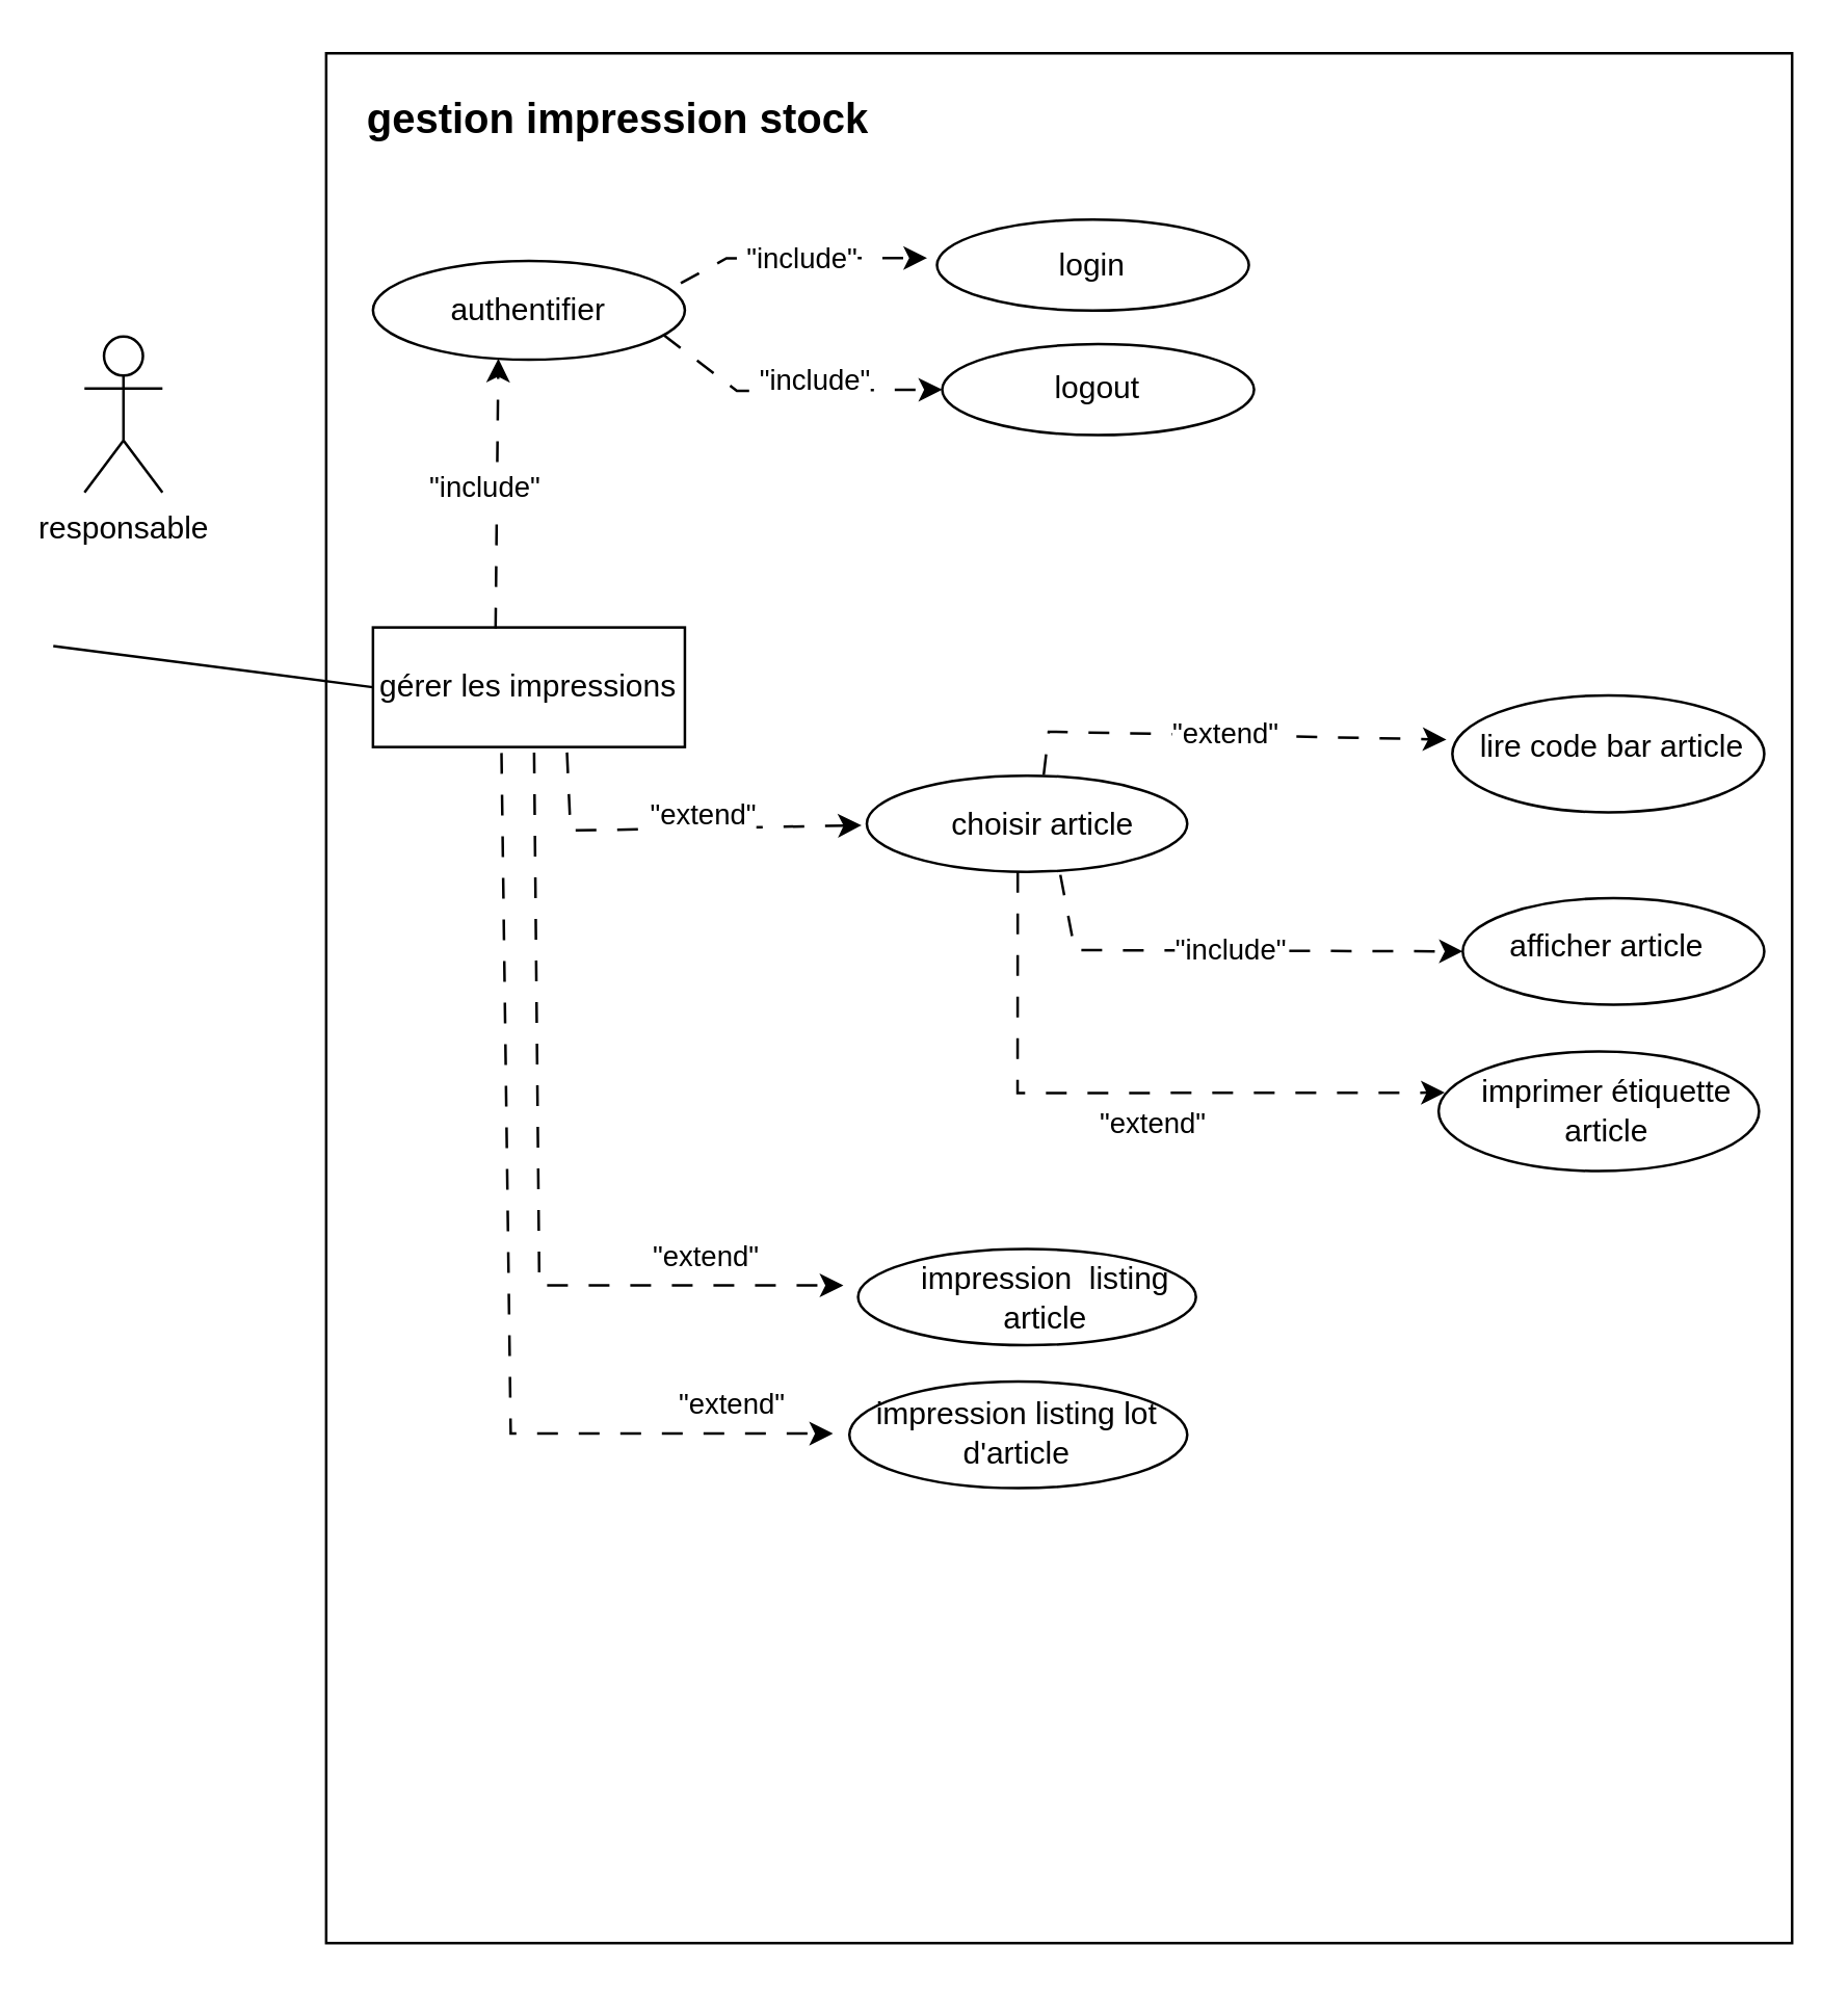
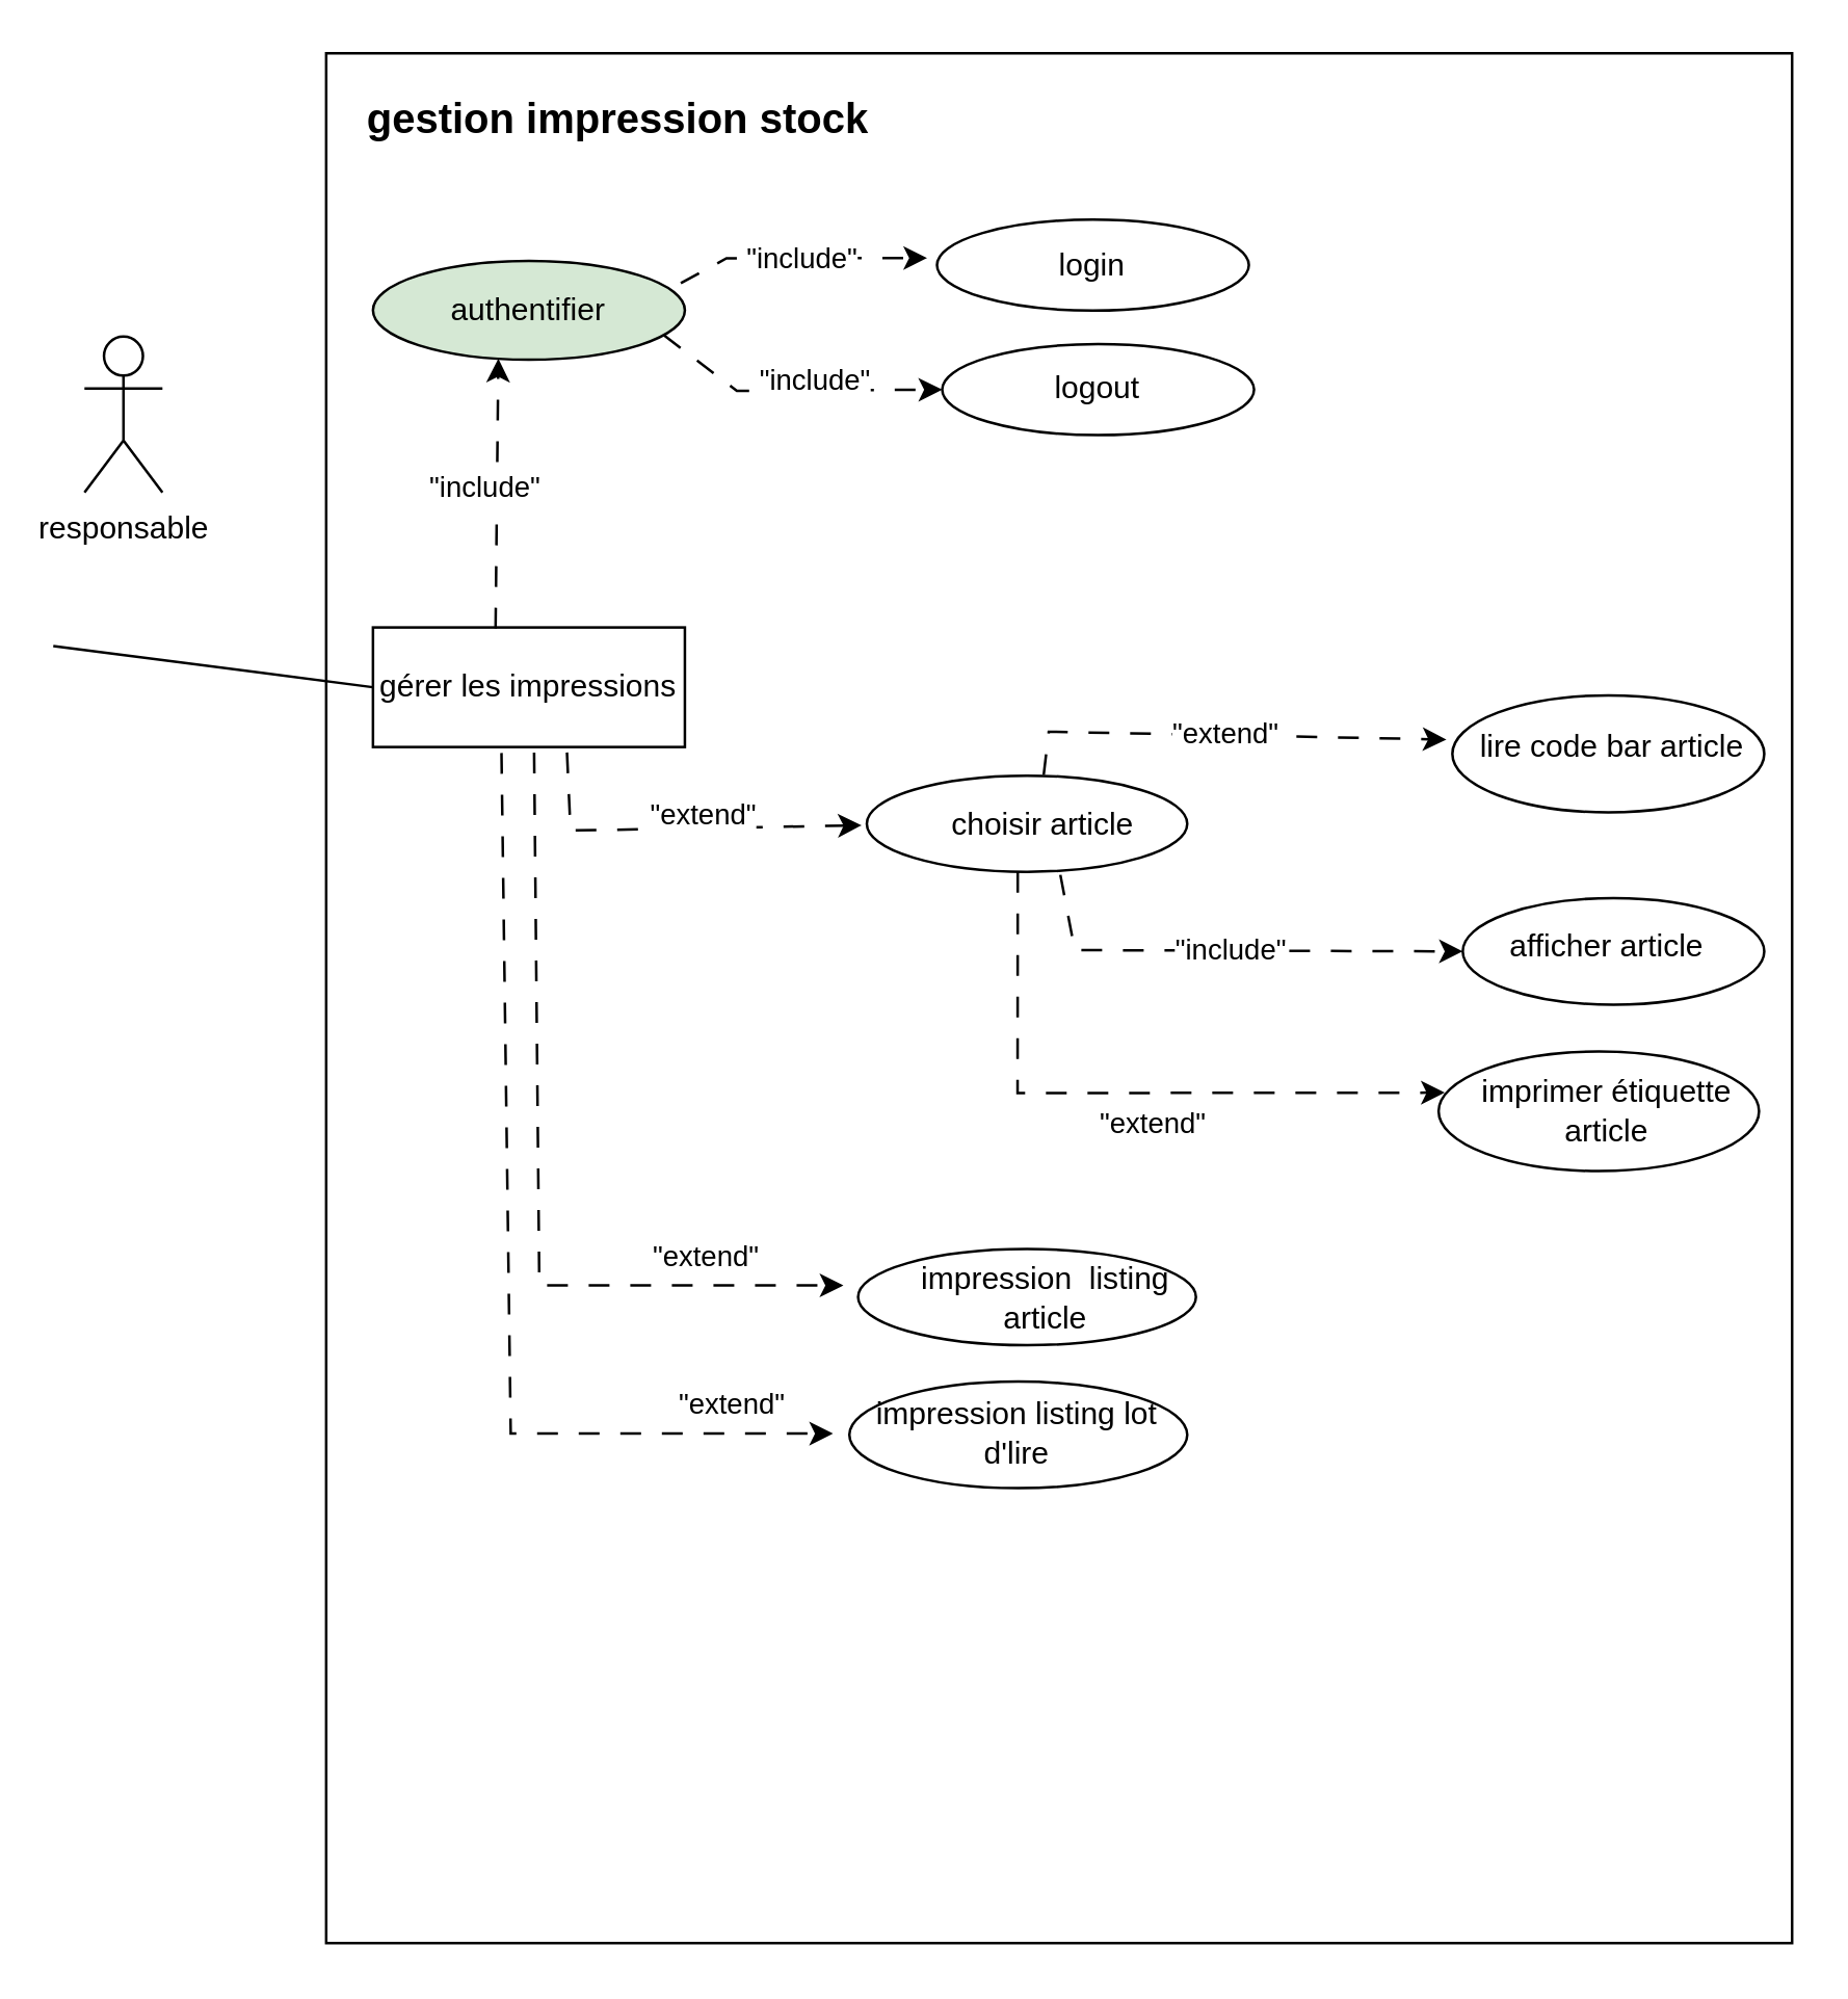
- <mxCell id="34" value="authentifier" style="ellipse;whiteSpace=wrap;html=1;" parent="6" vertex="1"><mxGeometry y="15.875" width="120" height="38" as="geometry" /></mxCell>
+ <mxCell id="34" value="authentifier" style="ellipse;whiteSpace=wrap;html=1;fillColor=#d5e8d4;" parent="6" vertex="1"><mxGeometry y="15.875" width="120" height="38" as="geometry" /></mxCell>
- <mxCell id="16" value="impression listing lot d'article" style="html=1;strokeColor=none;fillColor=none;align=center;verticalAlign=middle;rotatable=0;whiteSpace=wrap;" parent="15" vertex="1"><mxGeometry y="15.373" width="130" height="10.25" as="geometry" /></mxCell>
+ <mxCell id="16" value="impression listing lot d'lire" style="html=1;strokeColor=none;fillColor=none;align=center;verticalAlign=middle;rotatable=0;whiteSpace=wrap;" parent="15" vertex="1"><mxGeometry y="15.373" width="130" height="10.25" as="geometry" /></mxCell>
